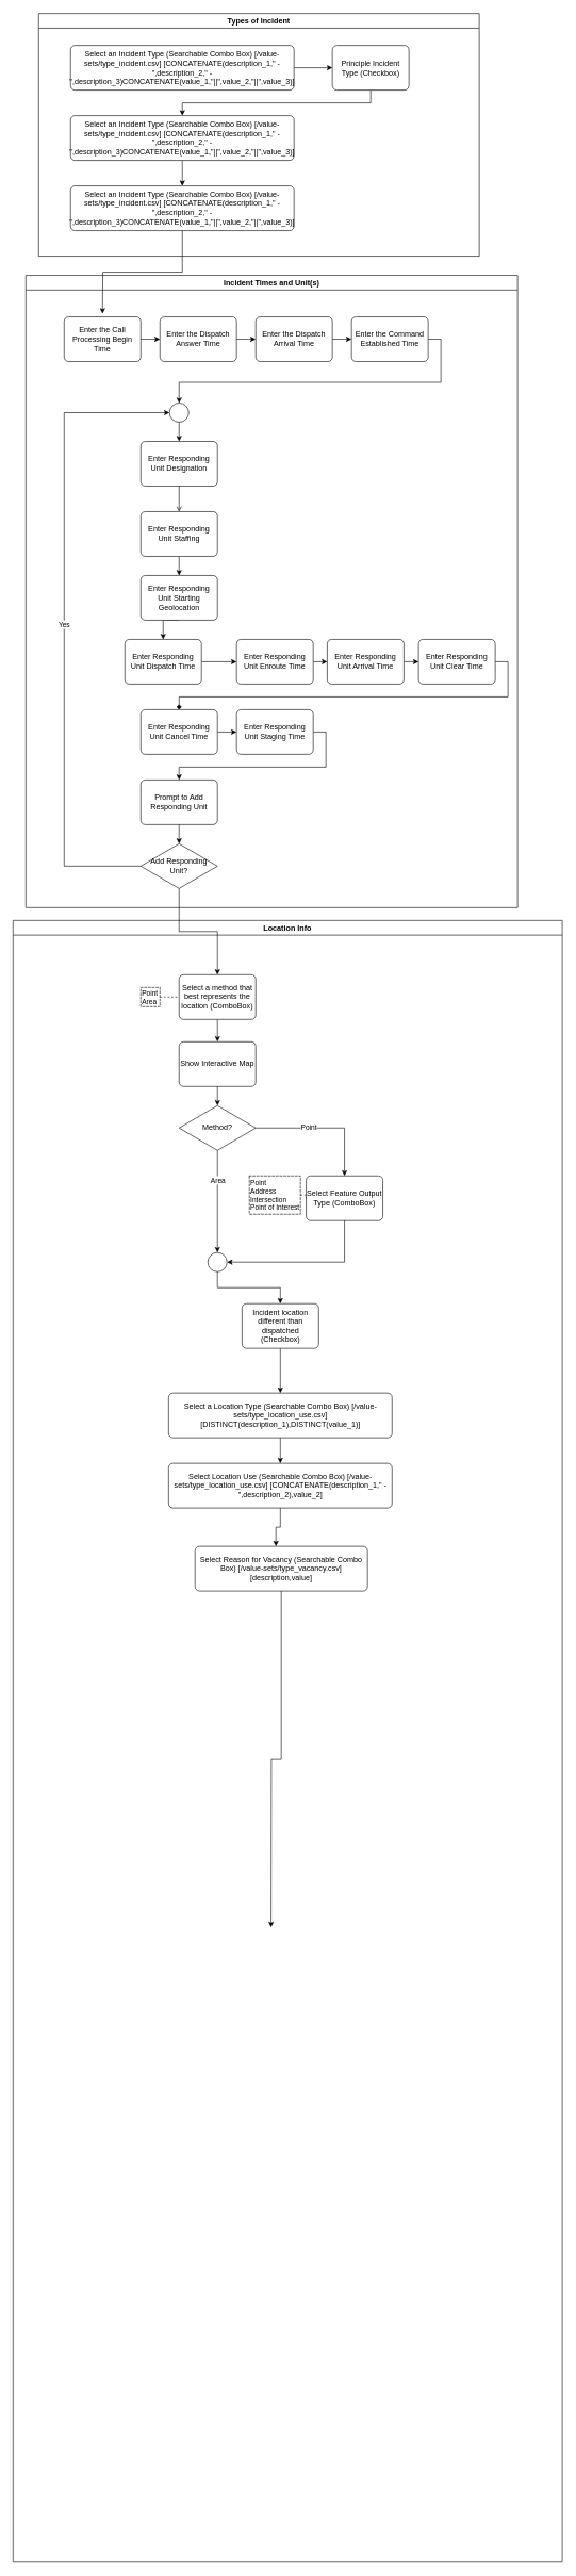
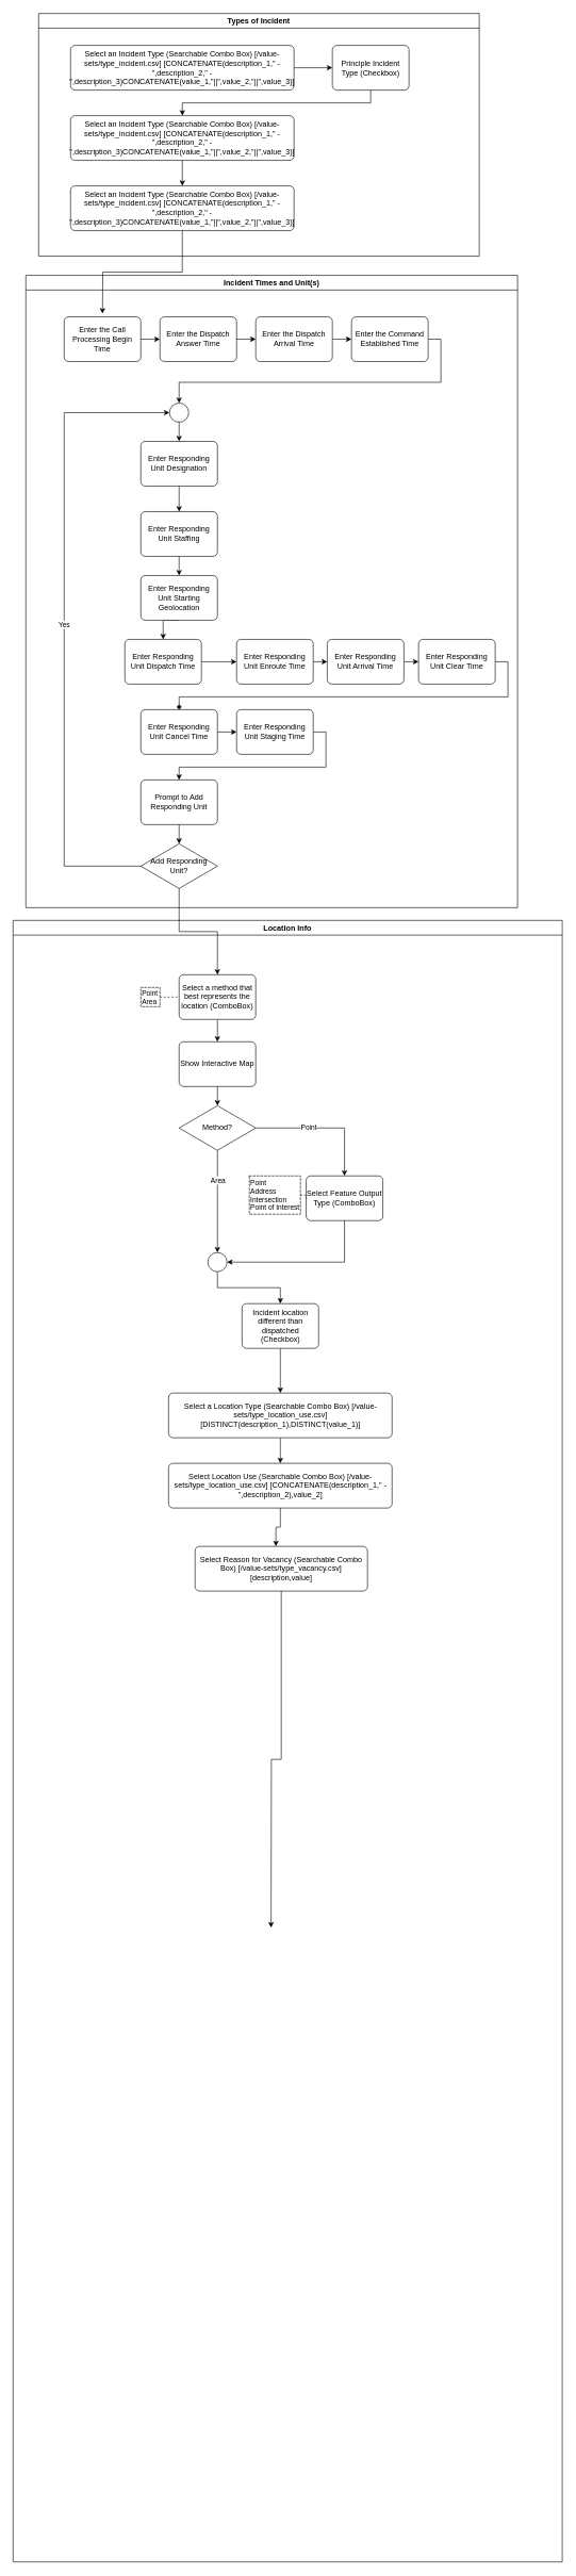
- <mxCell id="34" style="edgeStyle=orthogonalEdgeStyle;rounded=0;orthogonalLoop=1;jettySize=auto;html=1;entryX=0.5;entryY=0;entryDx=0;entryDy=0;exitX=0.5;exitY=1;exitDx=0;exitDy=0;endArrow=open;" edge="1" parent="10" source="30" target="13"><mxGeometry relative="1" as="geometry"><mxPoint x="490" y="400" as="sourcePoint" /></mxGeometry></mxCell>
+ <mxCell id="34" style="edgeStyle=orthogonalEdgeStyle;rounded=0;orthogonalLoop=1;jettySize=auto;html=1;entryX=0.5;entryY=0;entryDx=0;entryDy=0;exitX=0.5;exitY=1;exitDx=0;exitDy=0;" edge="1" parent="10" source="30" target="13"><mxGeometry relative="1" as="geometry"><mxPoint x="490" y="400" as="sourcePoint" /></mxGeometry></mxCell>
